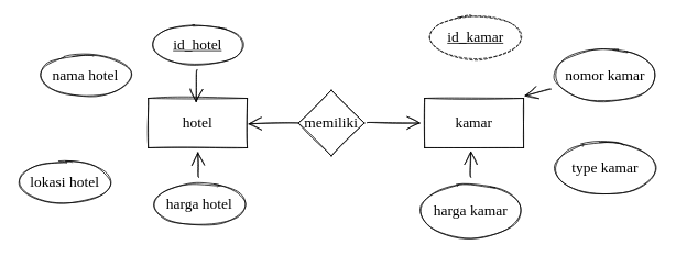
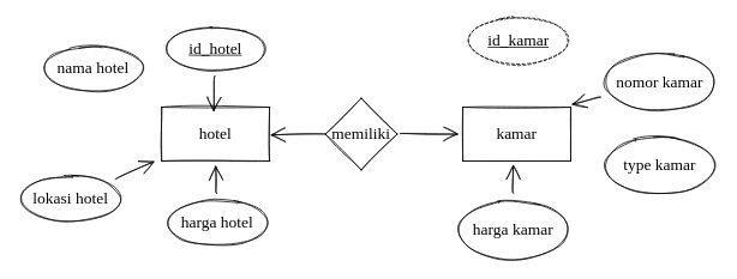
- <mxCell id="9" value="nama hotel" style="ellipse;whiteSpace=wrap;html=1;sketch=1;hachureGap=4;pointerEvents=0;fontFamily=Architects Daughter;fontSource=https%3A%2F%2Ffonts.googleapis.com%2Fcss%3Ffamily%3DArchitects%2BDaughter;fontSize=18;" parent="1" vertex="1"><mxGeometry x="45" y="66" width="116" height="50" as="geometry" /></mxCell>
+ <mxCell id="9" value="nama hotel" style="ellipse;whiteSpace=wrap;html=1;sketch=1;hachureGap=4;pointerEvents=0;fontFamily=Architects Daughter;fontSource=https%3A%2F%2Ffonts.googleapis.com%2Fcss%3Ffamily%3DArchitects%2BDaughter;fontSize=18;" parent="1" vertex="1"><mxGeometry x="45" y="51" width="116" height="50" as="geometry" /></mxCell>
+ <mxCell id="16" value="" style="edgeStyle=none;curved=1;rounded=0;sketch=1;hachureGap=4;orthogonalLoop=1;jettySize=auto;html=1;fontFamily=Architects Daughter;fontSource=https%3A%2F%2Ffonts.googleapis.com%2Fcss%3Ffamily%3DArchitects%2BDaughter;fontSize=18;endArrow=open;startSize=14;endSize=14;sourcePerimeterSpacing=8;targetPerimeterSpacing=8;" parent="1" source="17" target="2" edge="1"><mxGeometry relative="1" as="geometry" /></mxCell>
- <mxCell id="13" value="type kamar" style="ellipse;whiteSpace=wrap;html=1;sketch=1;hachureGap=4;pointerEvents=0;fontFamily=Architects Daughter;fontSource=https%3A%2F%2Ffonts.googleapis.com%2Fcss%3Ffamily%3DArchitects%2BDaughter;fontSize=18;" parent="1" vertex="1"><mxGeometry x="669" y="171" width="128" height="66" as="geometry" /></mxCell>
+ <mxCell id="13" value="type kamar" style="ellipse;whiteSpace=wrap;html=1;sketch=1;hachureGap=4;pointerEvents=0;fontFamily=Architects Daughter;fontSource=https%3A%2F%2Ffonts.googleapis.com%2Fcss%3Ffamily%3DArchitects%2BDaughter;fontSize=18;" parent="1" vertex="1"><mxGeometry x="669" y="151" width="128" height="66" as="geometry" /></mxCell>
